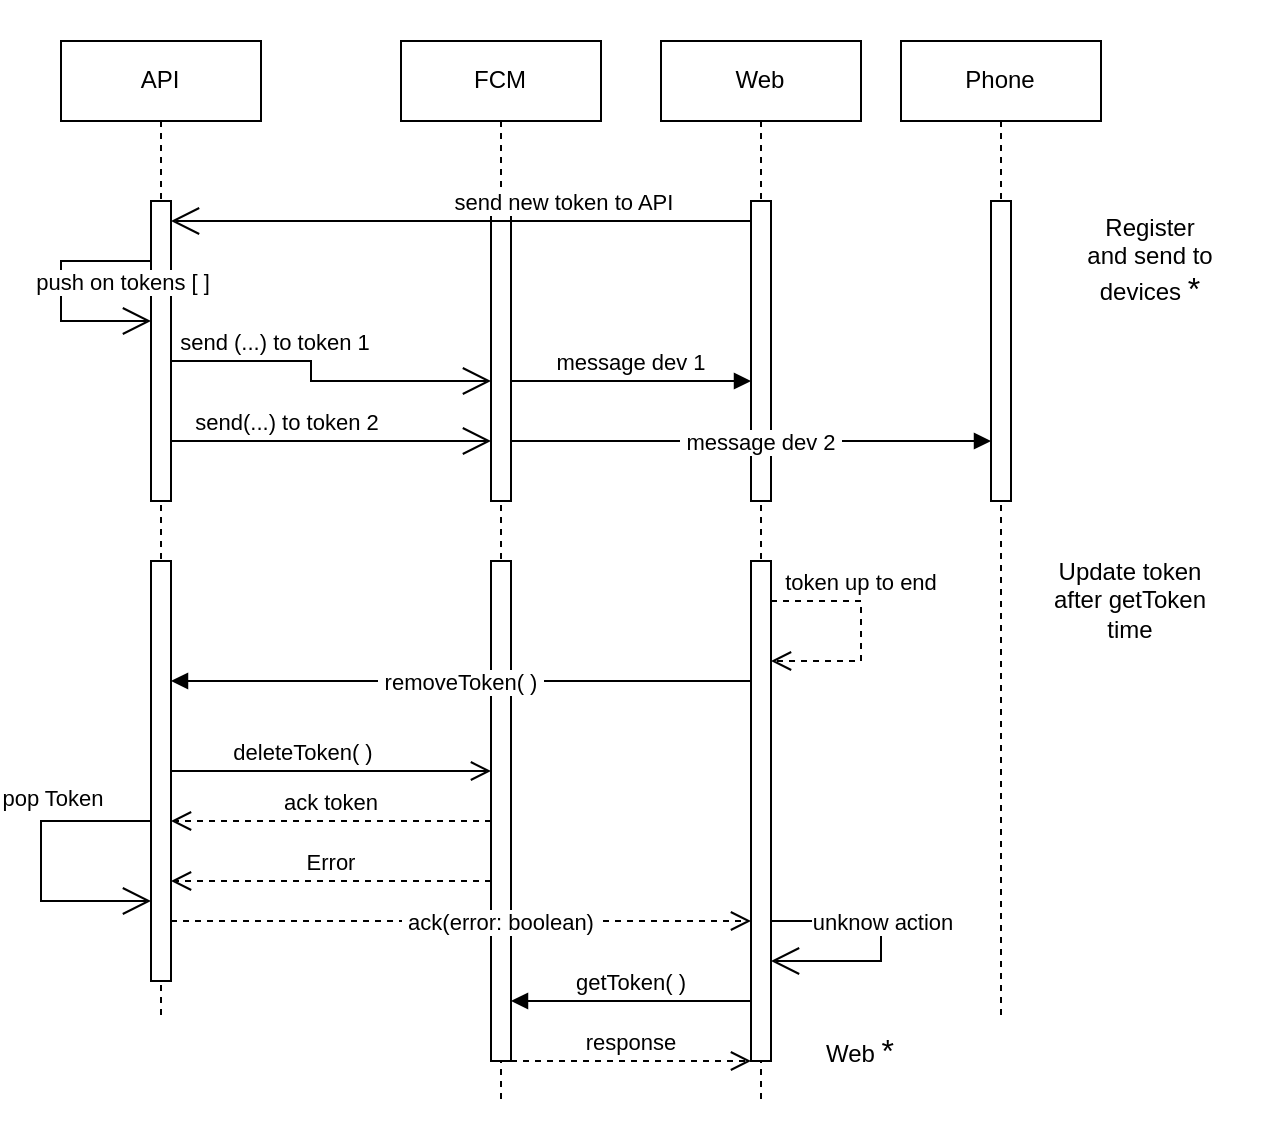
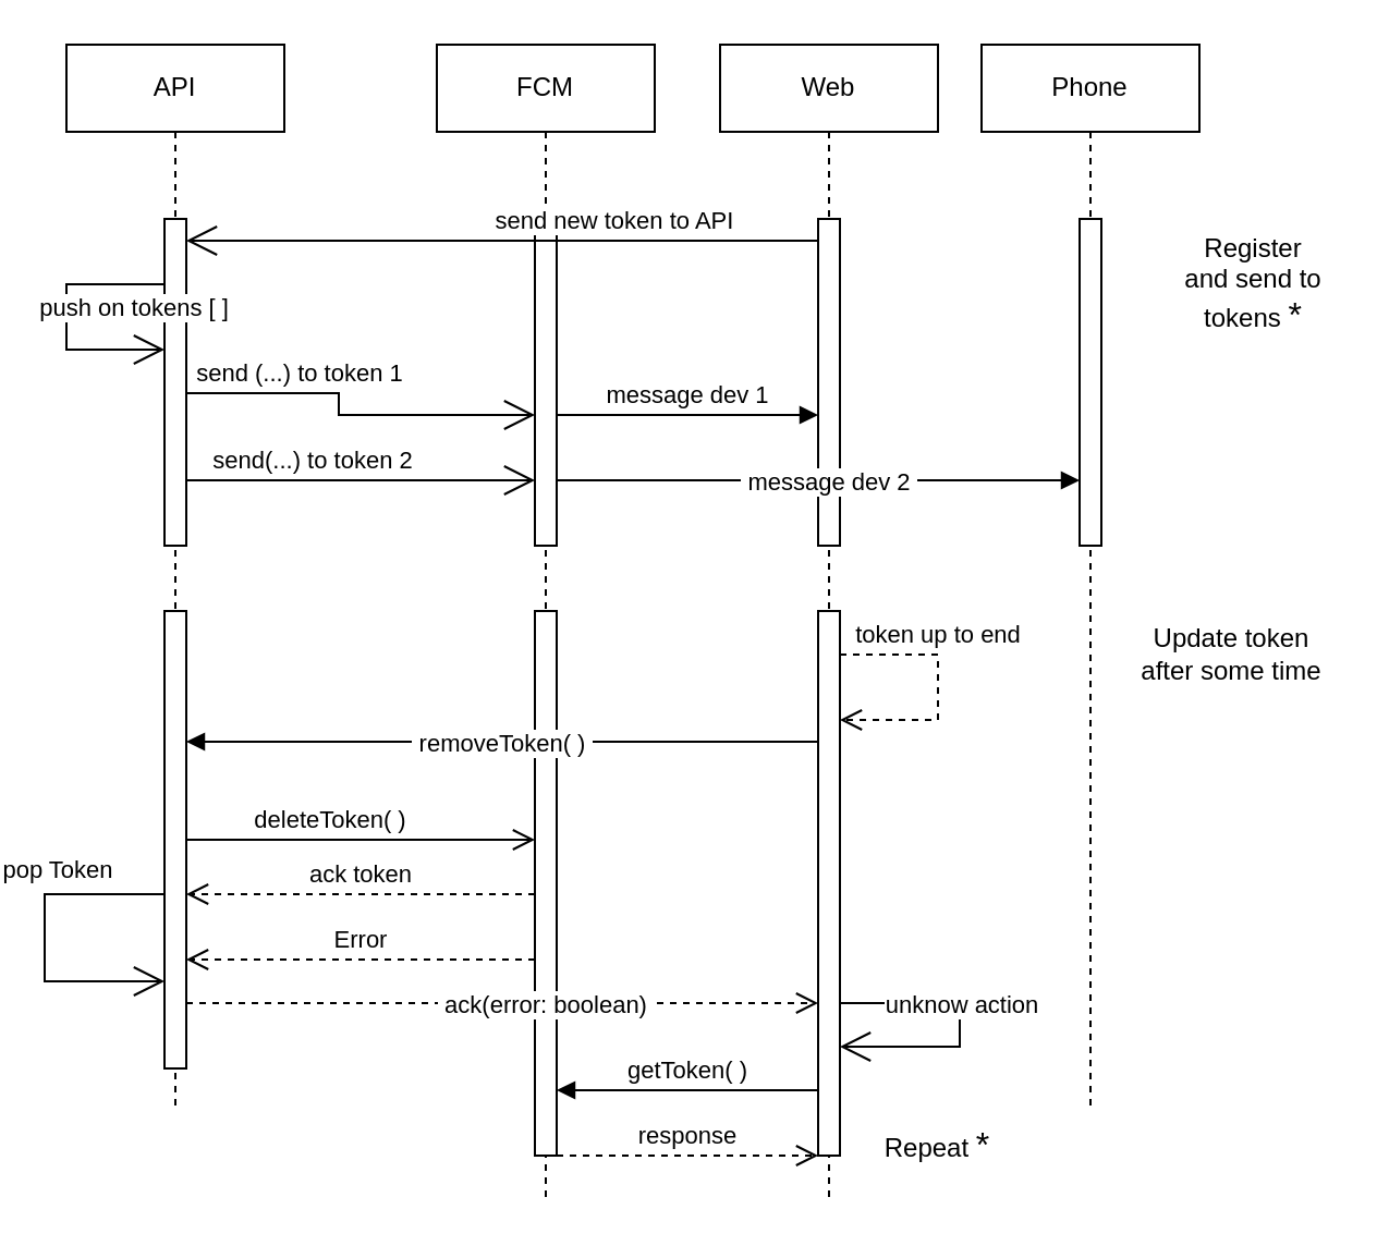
- <mxCell id="26" value="Register and send to devices &lt;font style=&quot;font-size: 16px;&quot;&gt;*&lt;/font&gt;" style="text;html=1;align=center;verticalAlign=middle;whiteSpace=wrap;rounded=0;" vertex="1" parent="1"><mxGeometry x="530" y="110" width="70" height="40" as="geometry" /></mxCell>
+ <mxCell id="26" value="Register and send to tokens &lt;font style=&quot;font-size: 16px;&quot;&gt;*&lt;/font&gt;" style="text;html=1;align=center;verticalAlign=middle;whiteSpace=wrap;rounded=0;" vertex="1" parent="1"><mxGeometry x="530" y="110" width="70" height="40" as="geometry" /></mxCell>
- <mxCell id="27" value="Update token after getToken time" style="text;html=1;align=center;verticalAlign=middle;whiteSpace=wrap;rounded=0;" vertex="1" parent="1"><mxGeometry x="510" y="280" width="90" height="40" as="geometry" /></mxCell>
+ <mxCell id="27" value="Update token after some time" style="text;html=1;align=center;verticalAlign=middle;whiteSpace=wrap;rounded=0;" vertex="1" parent="1"><mxGeometry x="510" y="280" width="90" height="40" as="geometry" /></mxCell>
- <mxCell id="35" value="Web &lt;font style=&quot;font-size: 16px;&quot;&gt;*&lt;/font&gt;" style="text;html=1;align=center;verticalAlign=middle;whiteSpace=wrap;rounded=0;" vertex="1" parent="1"><mxGeometry x="390" y="510" width="60" height="30" as="geometry" /></mxCell>
+ <mxCell id="35" value="Repeat &lt;font style=&quot;font-size: 16px;&quot;&gt;*&lt;/font&gt;" style="text;html=1;align=center;verticalAlign=middle;whiteSpace=wrap;rounded=0;" vertex="1" parent="1"><mxGeometry x="390" y="510" width="60" height="30" as="geometry" /></mxCell>
